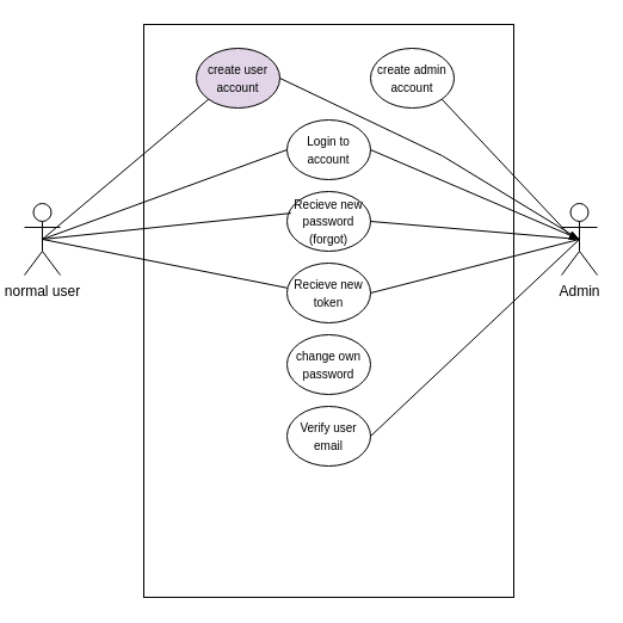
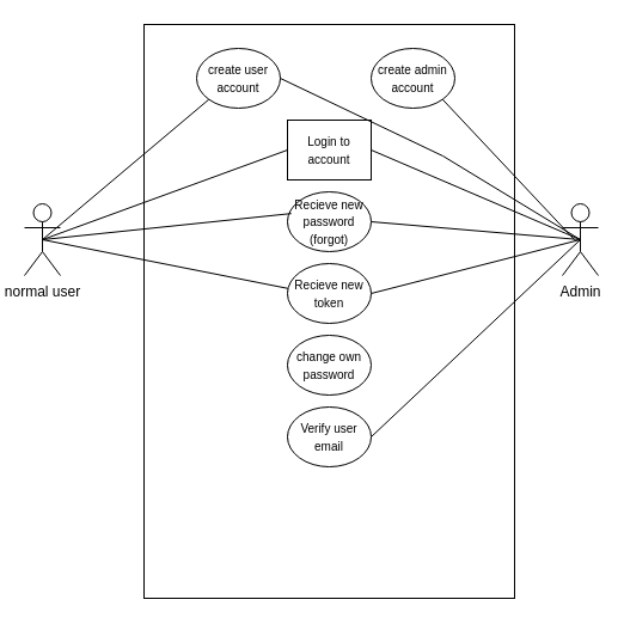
- <mxCell id="5" value="&lt;font style=&quot;font-size: 10px;&quot;&gt;create user account&lt;/font&gt;" style="ellipse;whiteSpace=wrap;html=1;fillColor=#e1d5e7;" parent="1" vertex="1"><mxGeometry x="164" y="40" width="70" height="50" as="geometry" /></mxCell>
+ <mxCell id="5" value="&lt;font style=&quot;font-size: 10px;&quot;&gt;create user account&lt;/font&gt;" style="ellipse;whiteSpace=wrap;html=1;" parent="1" vertex="1"><mxGeometry x="164" y="40" width="70" height="50" as="geometry" /></mxCell>
- <mxCell id="6" value="&lt;font style=&quot;font-size: 10px;&quot;&gt;Login to account&lt;/font&gt;" style="ellipse;whiteSpace=wrap;html=1;" parent="1" vertex="1"><mxGeometry x="240" y="100" width="70" height="50" as="geometry" /></mxCell>
+ <mxCell id="6" value="&lt;font style=&quot;font-size: 10px;&quot;&gt;Login to account&lt;/font&gt;" style="whiteSpace=wrap;html=1;rounded=0;" parent="1" vertex="1"><mxGeometry x="240" y="100" width="70" height="50" as="geometry" /></mxCell>
- <mxCell id="12" value="" style="endArrow=block;html=1;rounded=0;fontSize=10;entryX=0.5;entryY=0.5;entryDx=0;entryDy=0;entryPerimeter=0;exitX=1;exitY=0.5;exitDx=0;exitDy=0;" parent="1" source="6" target="3" edge="1"><mxGeometry width="50" height="50" relative="1" as="geometry"><mxPoint x="370" y="200" as="sourcePoint" /><mxPoint x="420" y="150" as="targetPoint" /></mxGeometry></mxCell>
+ <mxCell id="12" value="" style="endArrow=none;html=1;rounded=0;fontSize=10;entryX=0.5;entryY=0.5;entryDx=0;entryDy=0;entryPerimeter=0;exitX=1;exitY=0.5;exitDx=0;exitDy=0;" parent="1" source="6" target="3" edge="1"><mxGeometry width="50" height="50" relative="1" as="geometry"><mxPoint x="370" y="200" as="sourcePoint" /><mxPoint x="420" y="150" as="targetPoint" /></mxGeometry></mxCell>
